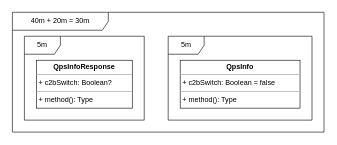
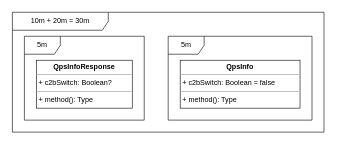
- <mxCell id="6" value="40m + 20m = 30m" style="shape=umlFrame;whiteSpace=wrap;html=1;width=160;height=30;" vertex="1" parent="1"><mxGeometry x="20" y="20" width="520" height="200" as="geometry" /></mxCell>
+ <mxCell id="6" value="10m + 20m = 30m" style="shape=umlFrame;whiteSpace=wrap;html=1;width=160;height=30;" vertex="1" parent="1"><mxGeometry x="20" y="20" width="520" height="200" as="geometry" /></mxCell>
